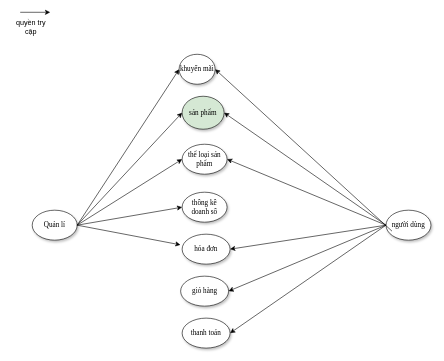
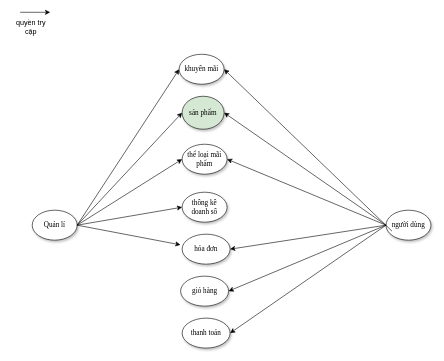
- <mxCell id="5" value="khuyến mãi" style="ellipse;whiteSpace=wrap;html=1;rounded=0;shadow=1;comic=0;labelBackgroundColor=none;strokeWidth=1;fontFamily=Verdana;fontSize=12;align=center;" vertex="1" parent="1"><mxGeometry x="298" y="90" width="60" height="50" as="geometry" /></mxCell>
+ <mxCell id="5" value="khuyến mãi" style="ellipse;whiteSpace=wrap;html=1;rounded=0;shadow=1;comic=0;labelBackgroundColor=none;strokeWidth=1;fontFamily=Verdana;fontSize=12;align=center;" vertex="1" parent="1"><mxGeometry x="298" y="90" width="75" height="50" as="geometry" /></mxCell>
- <mxCell id="2" value="thể loại sản phẩm" style="ellipse;whiteSpace=wrap;html=1;rounded=0;shadow=1;comic=0;labelBackgroundColor=none;strokeWidth=1;fontFamily=Verdana;fontSize=12;align=center;" vertex="1" parent="1"><mxGeometry x="303" y="240" width="75" height="50" as="geometry" /></mxCell>
+ <mxCell id="2" value="thể loại mãi phẩm" style="ellipse;whiteSpace=wrap;html=1;rounded=0;shadow=1;comic=0;labelBackgroundColor=none;strokeWidth=1;fontFamily=Verdana;fontSize=12;align=center;" vertex="1" parent="1"><mxGeometry x="303" y="240" width="75" height="50" as="geometry" /></mxCell>
